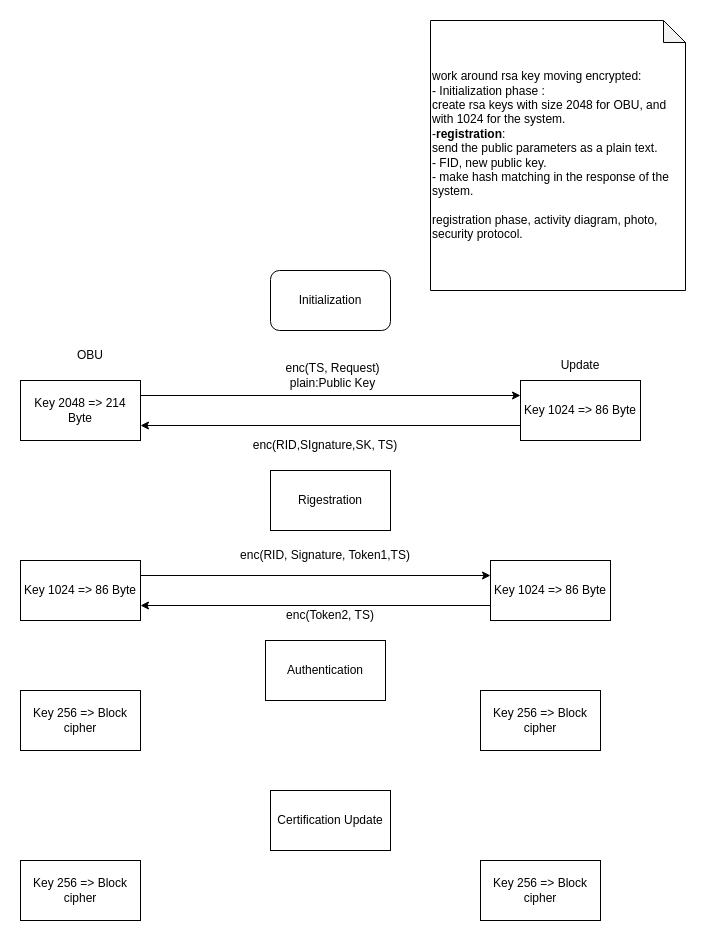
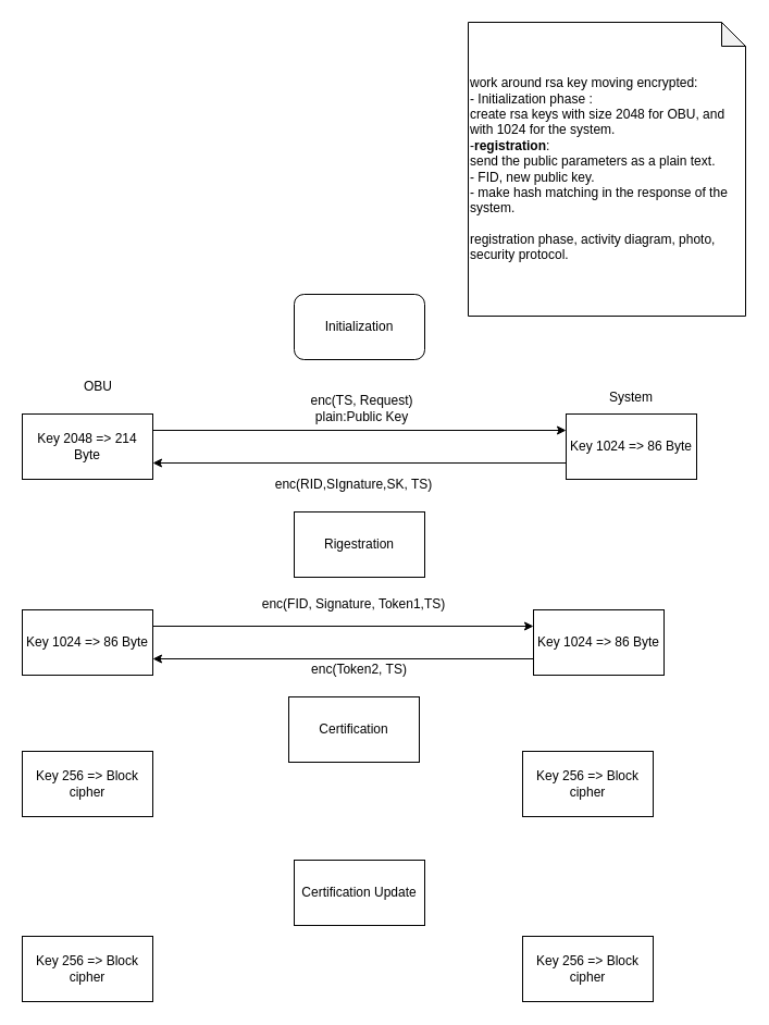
- <mxCell id="6" value="Update" style="text;html=1;strokeColor=none;fillColor=none;align=center;verticalAlign=middle;whiteSpace=wrap;rounded=0;" vertex="1" parent="1"><mxGeometry x="550" y="350" width="60" height="30" as="geometry" /></mxCell>
+ <mxCell id="6" value="System" style="text;html=1;strokeColor=none;fillColor=none;align=center;verticalAlign=middle;whiteSpace=wrap;rounded=0;" vertex="1" parent="1"><mxGeometry x="550" y="350" width="60" height="30" as="geometry" /></mxCell>
- <mxCell id="15" value="enc(RID, Signature, Token1,TS)" style="text;html=1;strokeColor=none;fillColor=none;align=center;verticalAlign=middle;whiteSpace=wrap;rounded=0;" vertex="1" parent="1"><mxGeometry x="230" y="540" width="190" height="30" as="geometry" /></mxCell>
+ <mxCell id="15" value="enc(FID, Signature, Token1,TS)" style="text;html=1;strokeColor=none;fillColor=none;align=center;verticalAlign=middle;whiteSpace=wrap;rounded=0;" vertex="1" parent="1"><mxGeometry x="230" y="540" width="190" height="30" as="geometry" /></mxCell>
- <mxCell id="19" value="Authentication" style="rounded=0;whiteSpace=wrap;html=1;" vertex="1" parent="1"><mxGeometry x="265" y="640" width="120" height="60" as="geometry" /></mxCell>
+ <mxCell id="19" value="Certification" style="rounded=0;whiteSpace=wrap;html=1;" vertex="1" parent="1"><mxGeometry x="265" y="640" width="120" height="60" as="geometry" /></mxCell>
